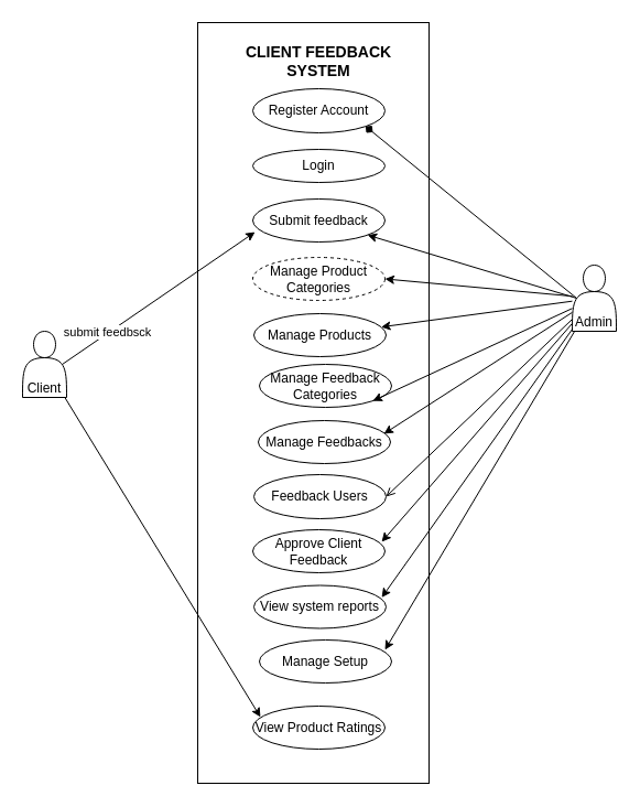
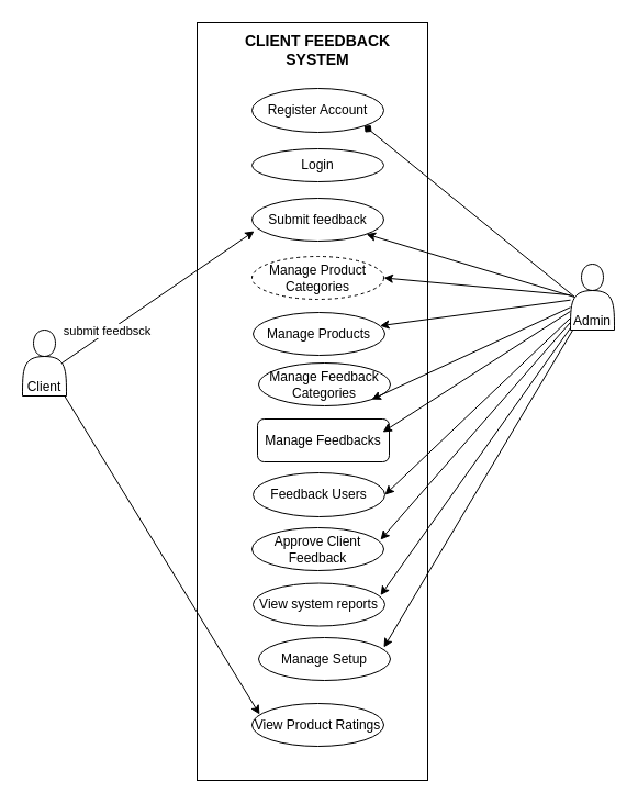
- <mxCell id="3" value="CLIENT FEEDBACK SYSTEM" style="text;html=1;align=center;verticalAlign=middle;whiteSpace=wrap;rounded=0;fontSize=14;fontStyle=1" vertex="1" parent="1"><mxGeometry x="199" y="40" width="180" height="30" as="geometry" /></mxCell>
+ <mxCell id="3" value="CLIENT FEEDBACK SYSTEM" style="text;html=1;align=center;verticalAlign=middle;whiteSpace=wrap;rounded=0;fontSize=14;fontStyle=1" vertex="1" parent="1"><mxGeometry x="199" y="30" width="180" height="30" as="geometry" /></mxCell>
- <mxCell id="10" value="Manage Feedbacks" style="ellipse;whiteSpace=wrap;html=1;" vertex="1" parent="1"><mxGeometry x="234" y="381" width="120" height="39" as="geometry" /></mxCell>
+ <mxCell id="10" value="Manage Feedbacks" style="whiteSpace=wrap;html=1;rounded=1;" vertex="1" parent="1"><mxGeometry x="234" y="381" width="120" height="39" as="geometry" /></mxCell>
- <mxCell id="20" style="edgeStyle=none;html=1;entryX=1;entryY=0.5;entryDx=0;entryDy=0;endArrow=open;" edge="1" parent="1" source="21" target="12"><mxGeometry relative="1" as="geometry" /></mxCell>
+ <mxCell id="20" style="edgeStyle=none;html=1;entryX=1;entryY=0.5;entryDx=0;entryDy=0;" edge="1" parent="1" source="21" target="12"><mxGeometry relative="1" as="geometry" /></mxCell>
